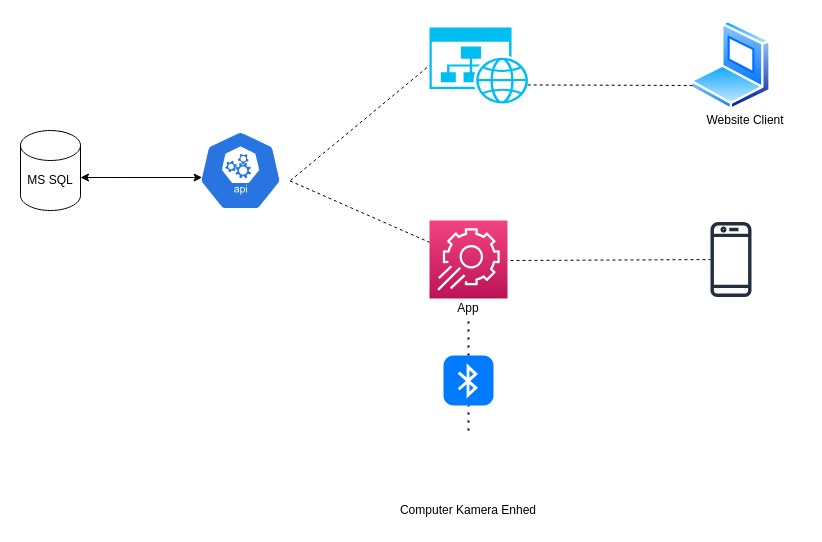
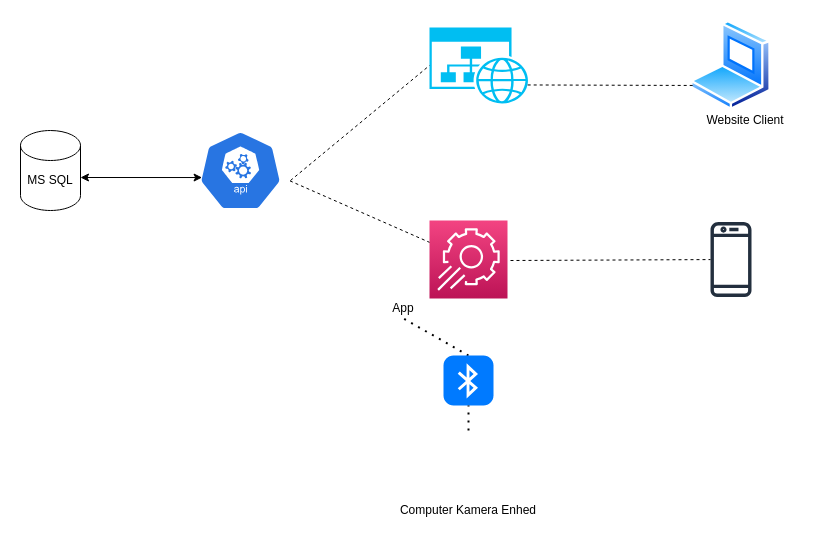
- <mxCell id="7" value="App" style="text;html=1;strokeColor=none;fillColor=none;align=center;verticalAlign=middle;whiteSpace=wrap;rounded=0;" vertex="1" parent="1"><mxGeometry x="448" y="298" width="40" height="20" as="geometry" /></mxCell>
+ <mxCell id="7" value="App" style="text;html=1;strokeColor=none;fillColor=none;align=center;verticalAlign=middle;whiteSpace=wrap;rounded=0;" vertex="1" parent="1"><mxGeometry x="383" y="298" width="40" height="20" as="geometry" /></mxCell>
